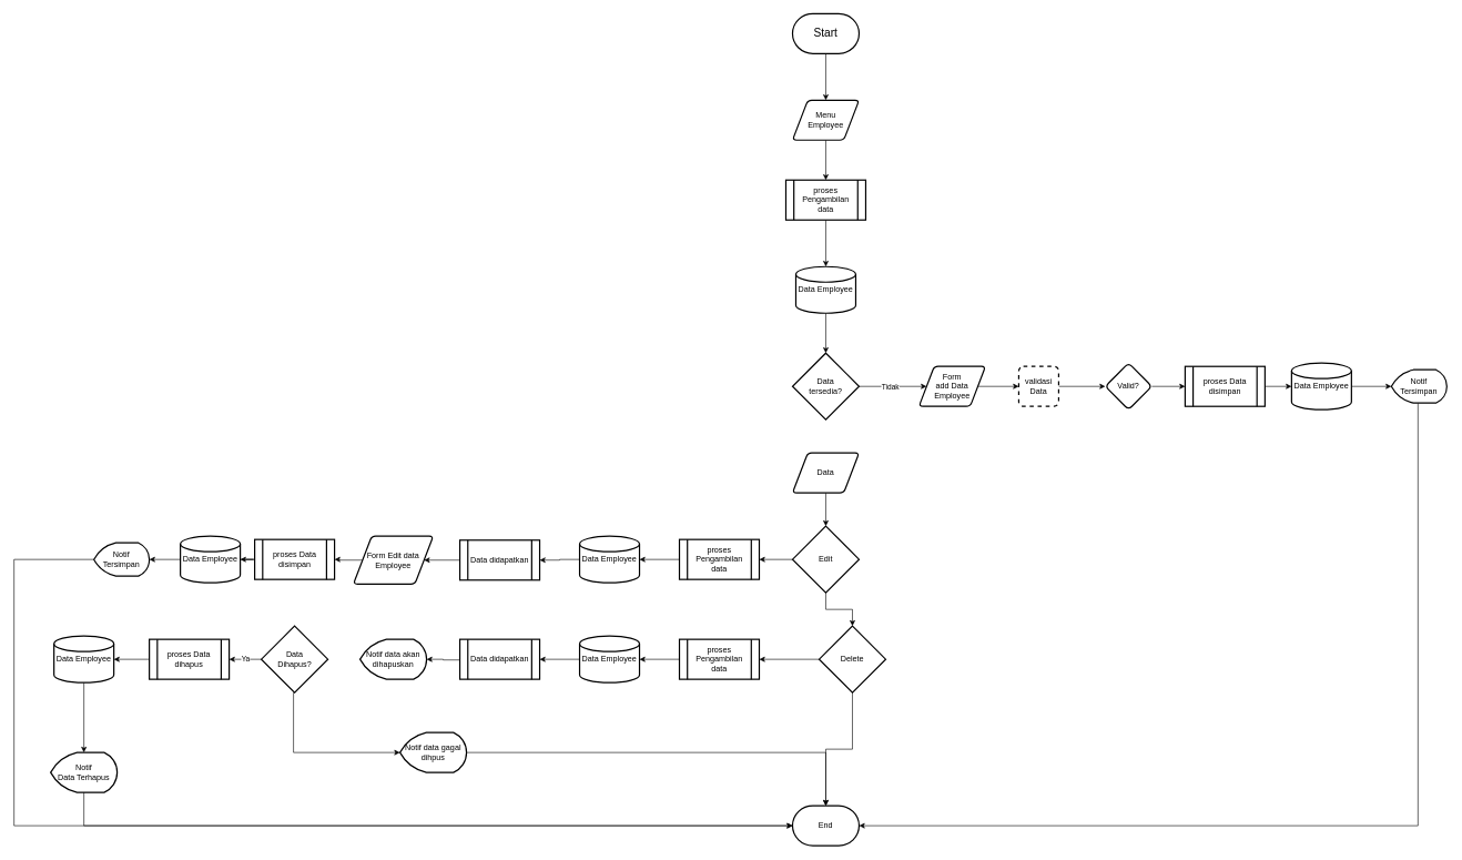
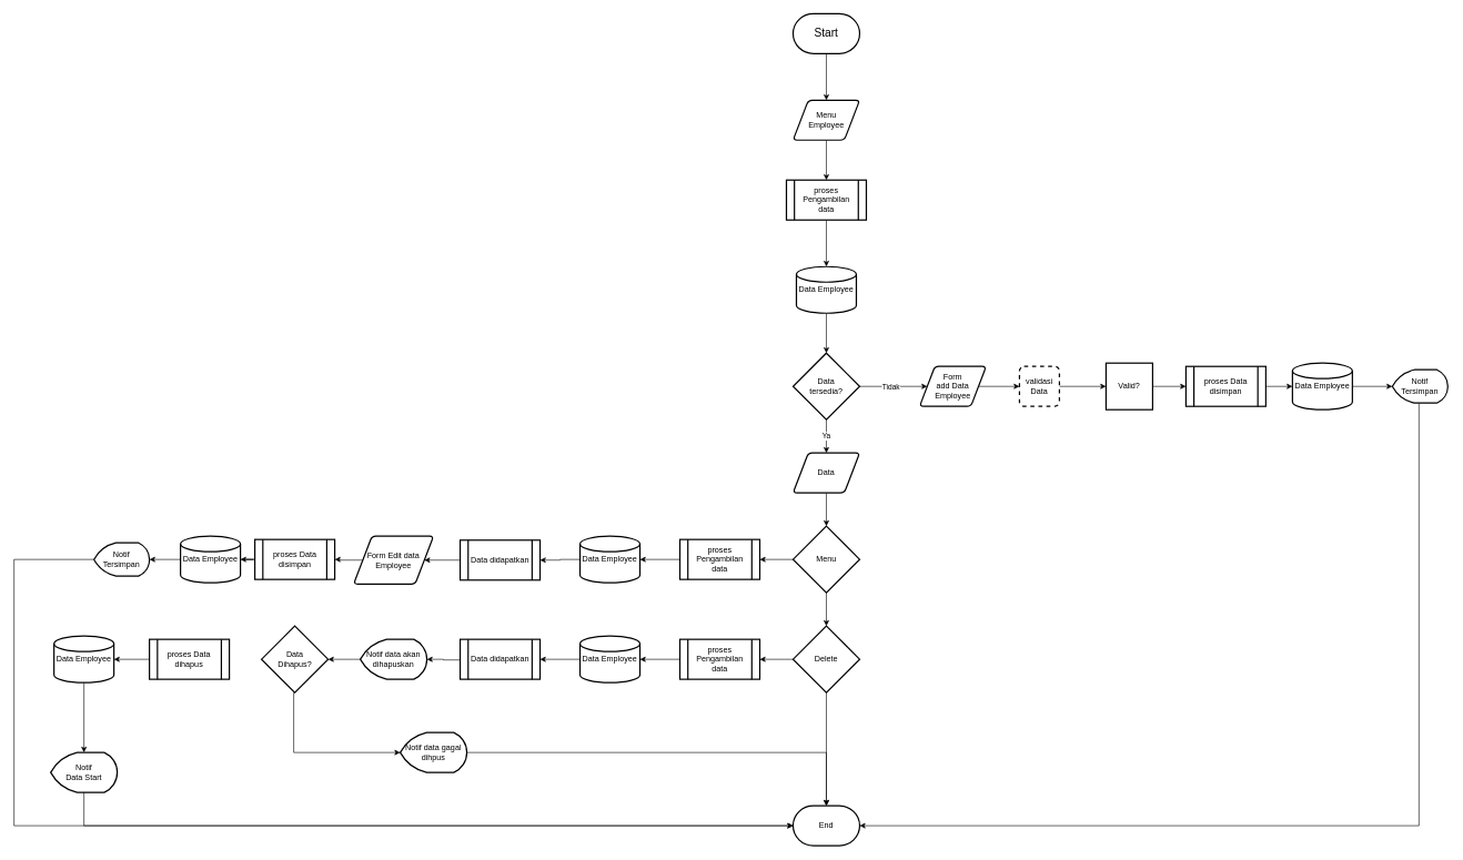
- <mxCell id="21" value="Valid?" style="rhombus;whiteSpace=wrap;html=1;rounded=1;arcSize=14;strokeWidth=2;" parent="1" vertex="1"><mxGeometry x="1660" y="545" width="70" height="70" as="geometry" /></mxCell>
+ <mxCell id="21" value="Valid?" style="whiteSpace=wrap;html=1;arcSize=14;strokeWidth=2;rounded=0;" parent="1" vertex="1"><mxGeometry x="1660" y="545" width="70" height="70" as="geometry" /></mxCell>
+ <mxCell id="12" value="Ya" style="edgeStyle=orthogonalEdgeStyle;rounded=0;orthogonalLoop=1;jettySize=auto;html=1;" parent="1" source="15" target="11" edge="1"><mxGeometry relative="1" as="geometry" /></mxCell>
- <mxCell id="28" value="Edit" style="strokeWidth=2;html=1;shape=mxgraph.flowchart.decision;whiteSpace=wrap;" parent="1" vertex="1"><mxGeometry x="1190" y="790" width="100" height="100" as="geometry" /></mxCell>
+ <mxCell id="28" value="Menu" style="strokeWidth=2;html=1;shape=mxgraph.flowchart.decision;whiteSpace=wrap;" parent="1" vertex="1"><mxGeometry x="1190" y="790" width="100" height="100" as="geometry" /></mxCell>
- <mxCell id="50" value="Ya" style="edgeStyle=orthogonalEdgeStyle;rounded=0;orthogonalLoop=1;jettySize=auto;html=1;" parent="1" source="52" target="66" edge="1"><mxGeometry relative="1" as="geometry"><mxPoint x="343.33" y="990" as="targetPoint" /></mxGeometry></mxCell>
+ <mxCell id="48" value="" style="edgeStyle=orthogonalEdgeStyle;rounded=0;orthogonalLoop=1;jettySize=auto;html=1;" parent="1" source="49" target="52" edge="1"><mxGeometry relative="1" as="geometry" /></mxCell>
- <mxCell id="31" value="Delete" style="strokeWidth=2;html=1;shape=mxgraph.flowchart.decision;whiteSpace=wrap;" parent="1" vertex="1"><mxGeometry x="1230" y="940" width="100" height="100" as="geometry" /></mxCell>
+ <mxCell id="31" value="Delete" style="strokeWidth=2;html=1;shape=mxgraph.flowchart.decision;whiteSpace=wrap;" parent="1" vertex="1"><mxGeometry x="1190" y="940" width="100" height="100" as="geometry" /></mxCell>
- <mxCell id="60" value="Notif&lt;br&gt;Data Terhapus" style="strokeWidth=2;html=1;shape=mxgraph.flowchart.display;whiteSpace=wrap;" parent="1" vertex="1"><mxGeometry x="75" y="1130" width="100" height="60" as="geometry" /></mxCell>
+ <mxCell id="60" value="Notif&lt;br&gt;Data Start" style="strokeWidth=2;html=1;shape=mxgraph.flowchart.display;whiteSpace=wrap;" parent="1" vertex="1"><mxGeometry x="75" y="1130" width="100" height="60" as="geometry" /></mxCell>
